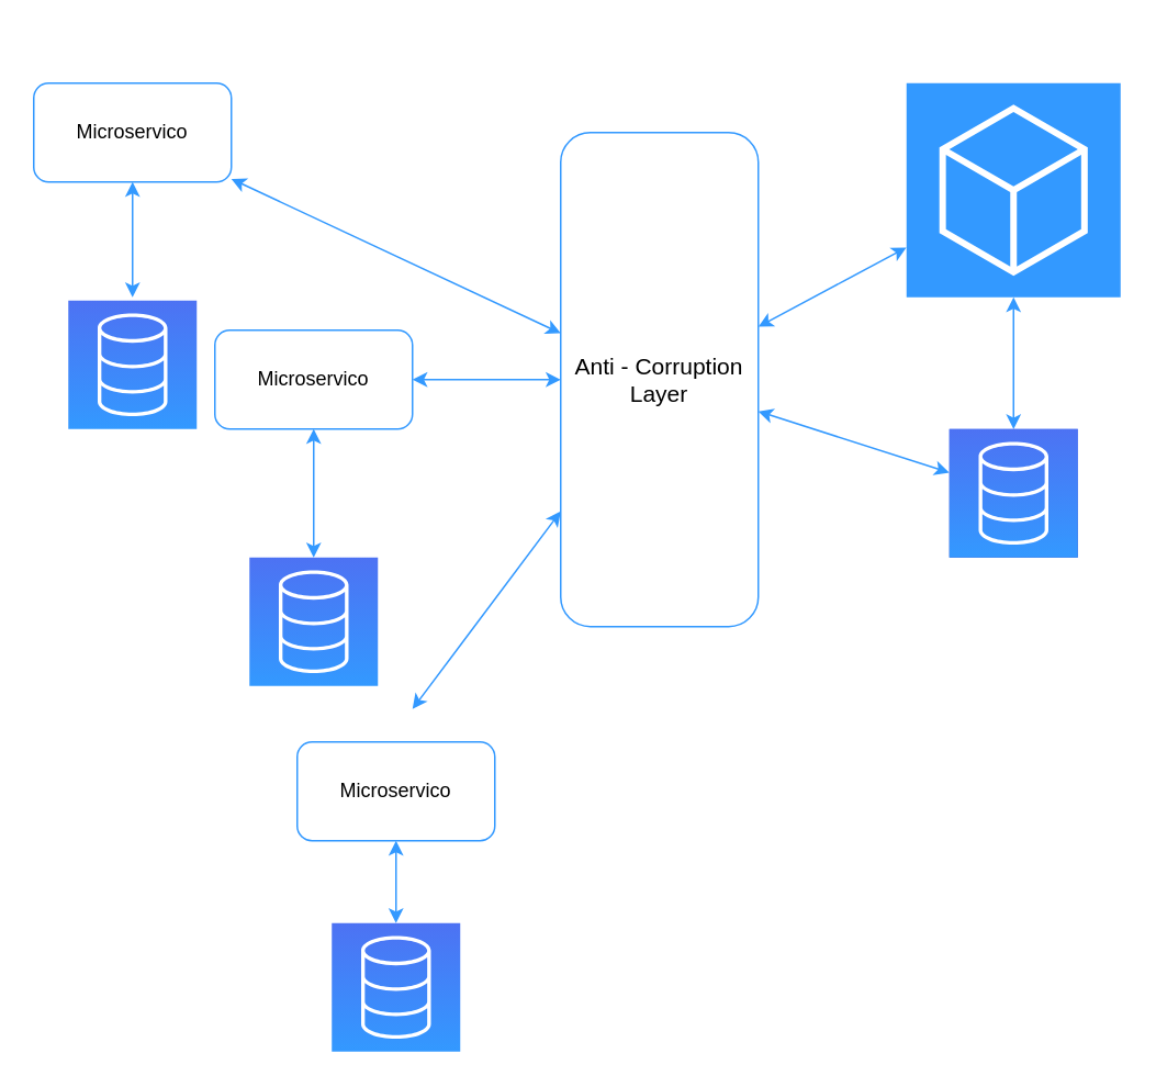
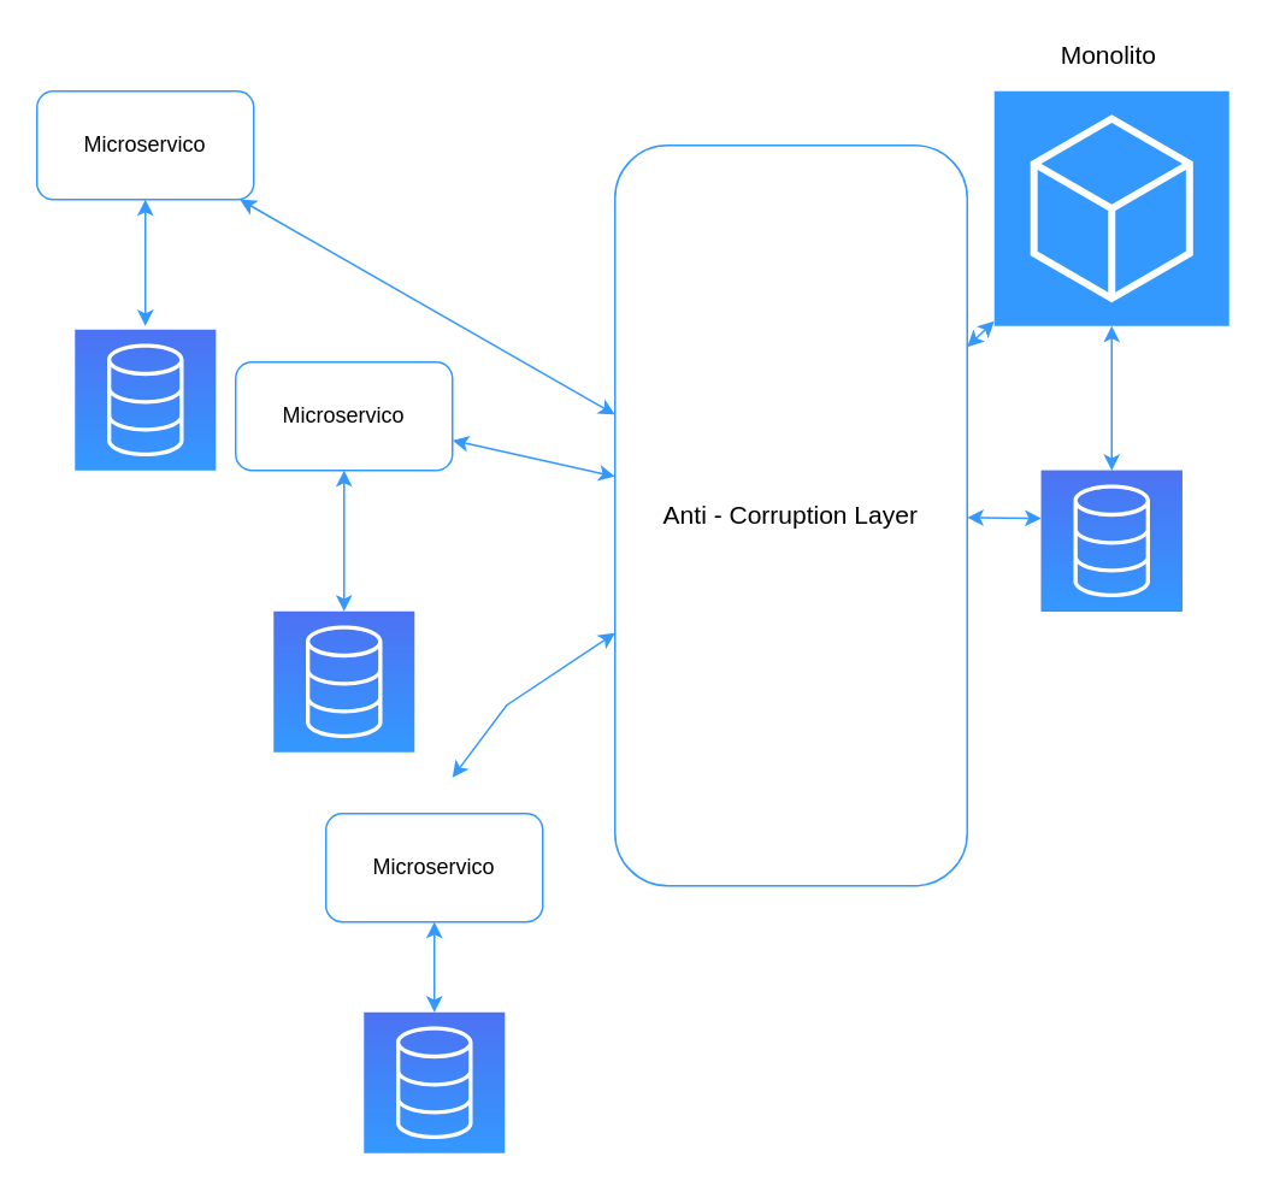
+ <mxCell id="4" value="&lt;font style=&quot;font-size: 14px&quot;&gt;Monolito&amp;nbsp;&lt;/font&gt;" style="text;html=1;align=center;verticalAlign=middle;resizable=0;points=[];autosize=1;strokeColor=none;fillColor=none;" vertex="1" parent="1"><mxGeometry x="580" y="20" width="70" height="20" as="geometry" /></mxCell>
- <mxCell id="7" value="&lt;font style=&quot;font-size: 14px&quot;&gt;Anti - Corruption Layer&lt;/font&gt;" style="rounded=1;whiteSpace=wrap;html=1;strokeColor=#3399FF;" vertex="1" parent="1"><mxGeometry x="340" y="80" width="120" height="300" as="geometry" /></mxCell>
+ <mxCell id="7" value="&lt;font style=&quot;font-size: 14px&quot;&gt;Anti - Corruption Layer&lt;/font&gt;" style="rounded=1;whiteSpace=wrap;html=1;strokeColor=#3399FF;" vertex="1" parent="1"><mxGeometry x="340" y="80" width="195" height="410" as="geometry" /></mxCell>
